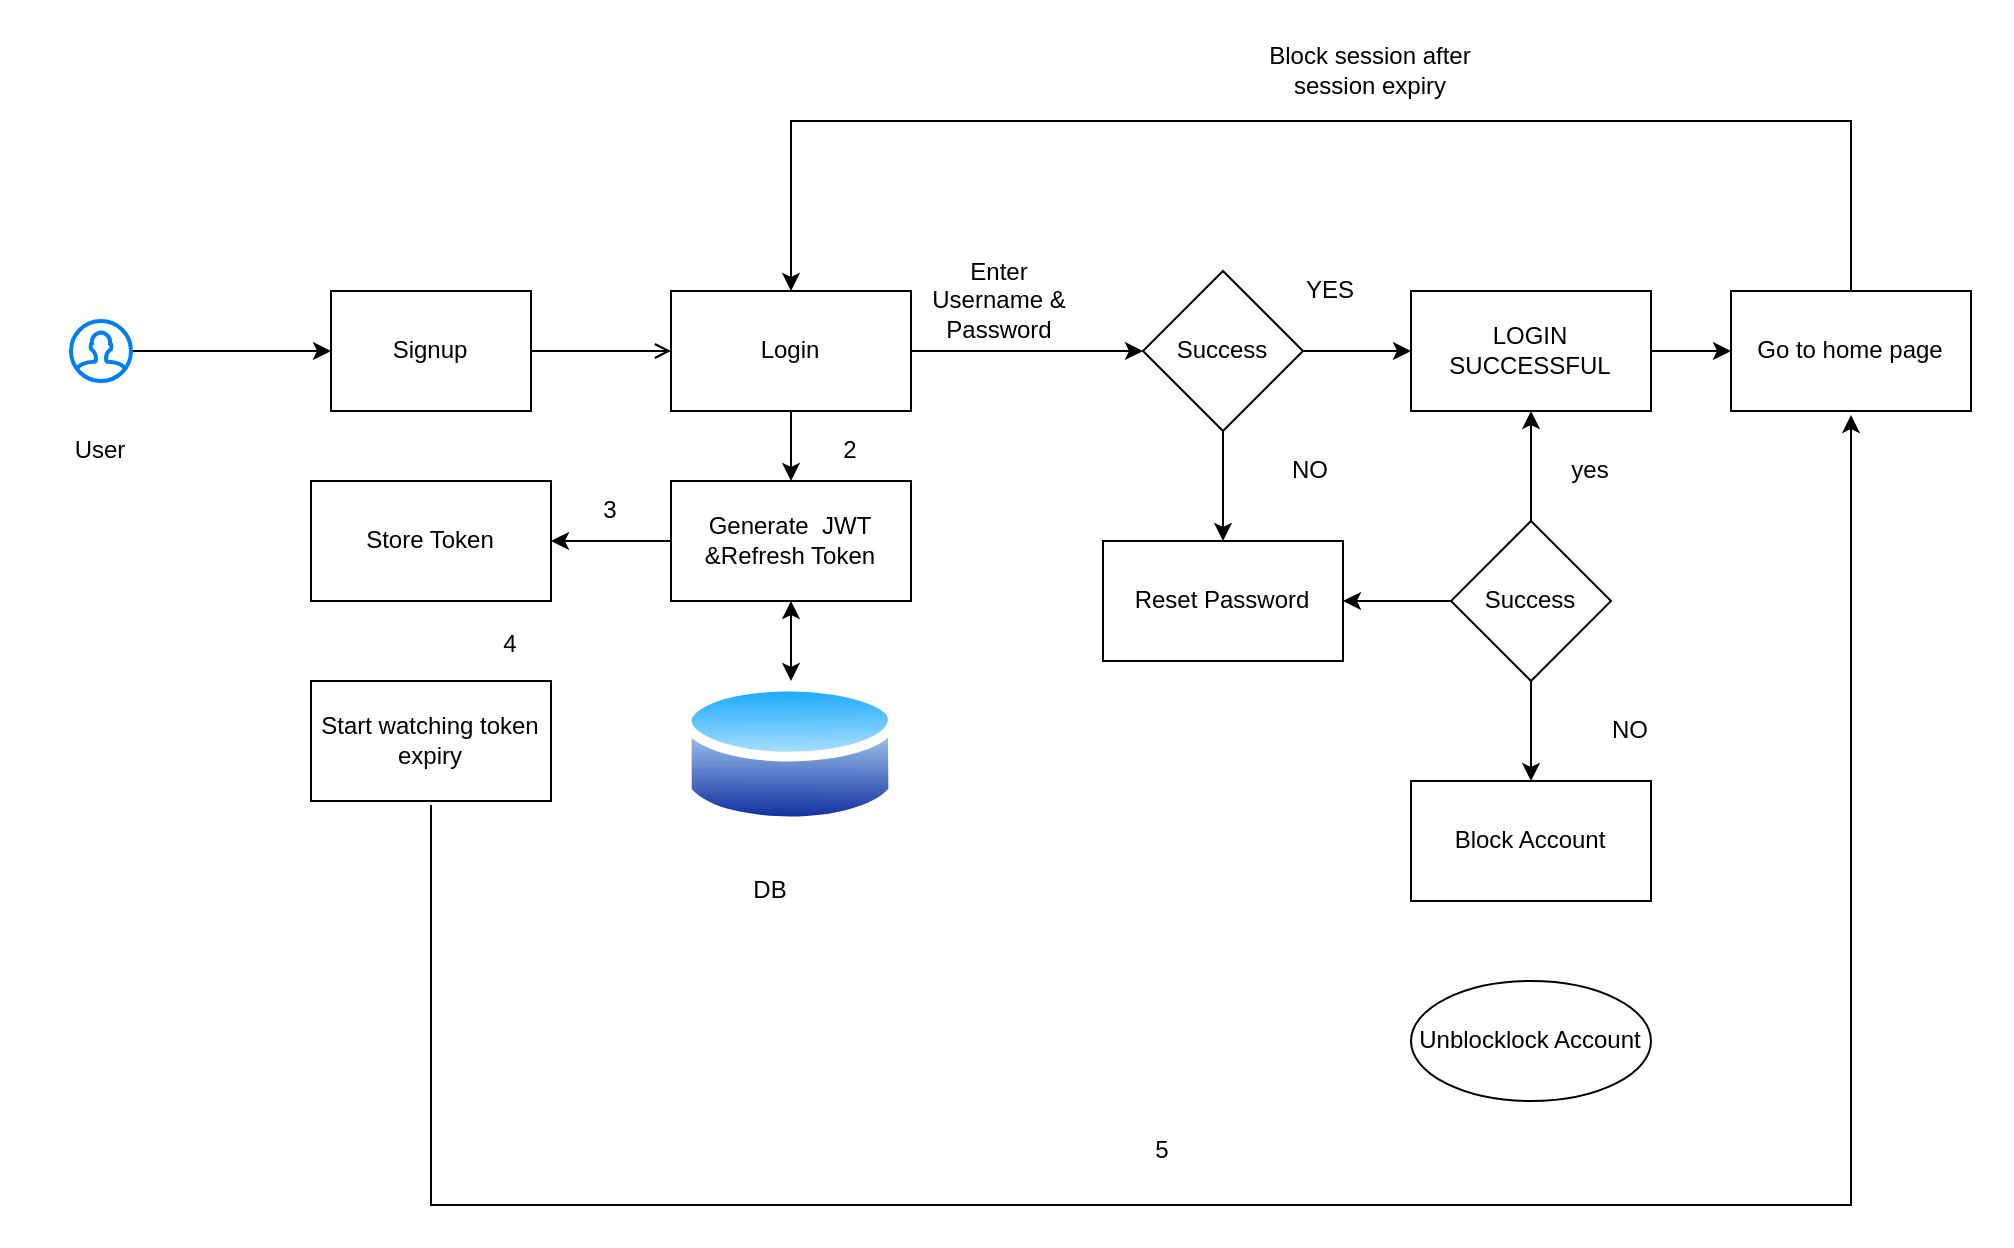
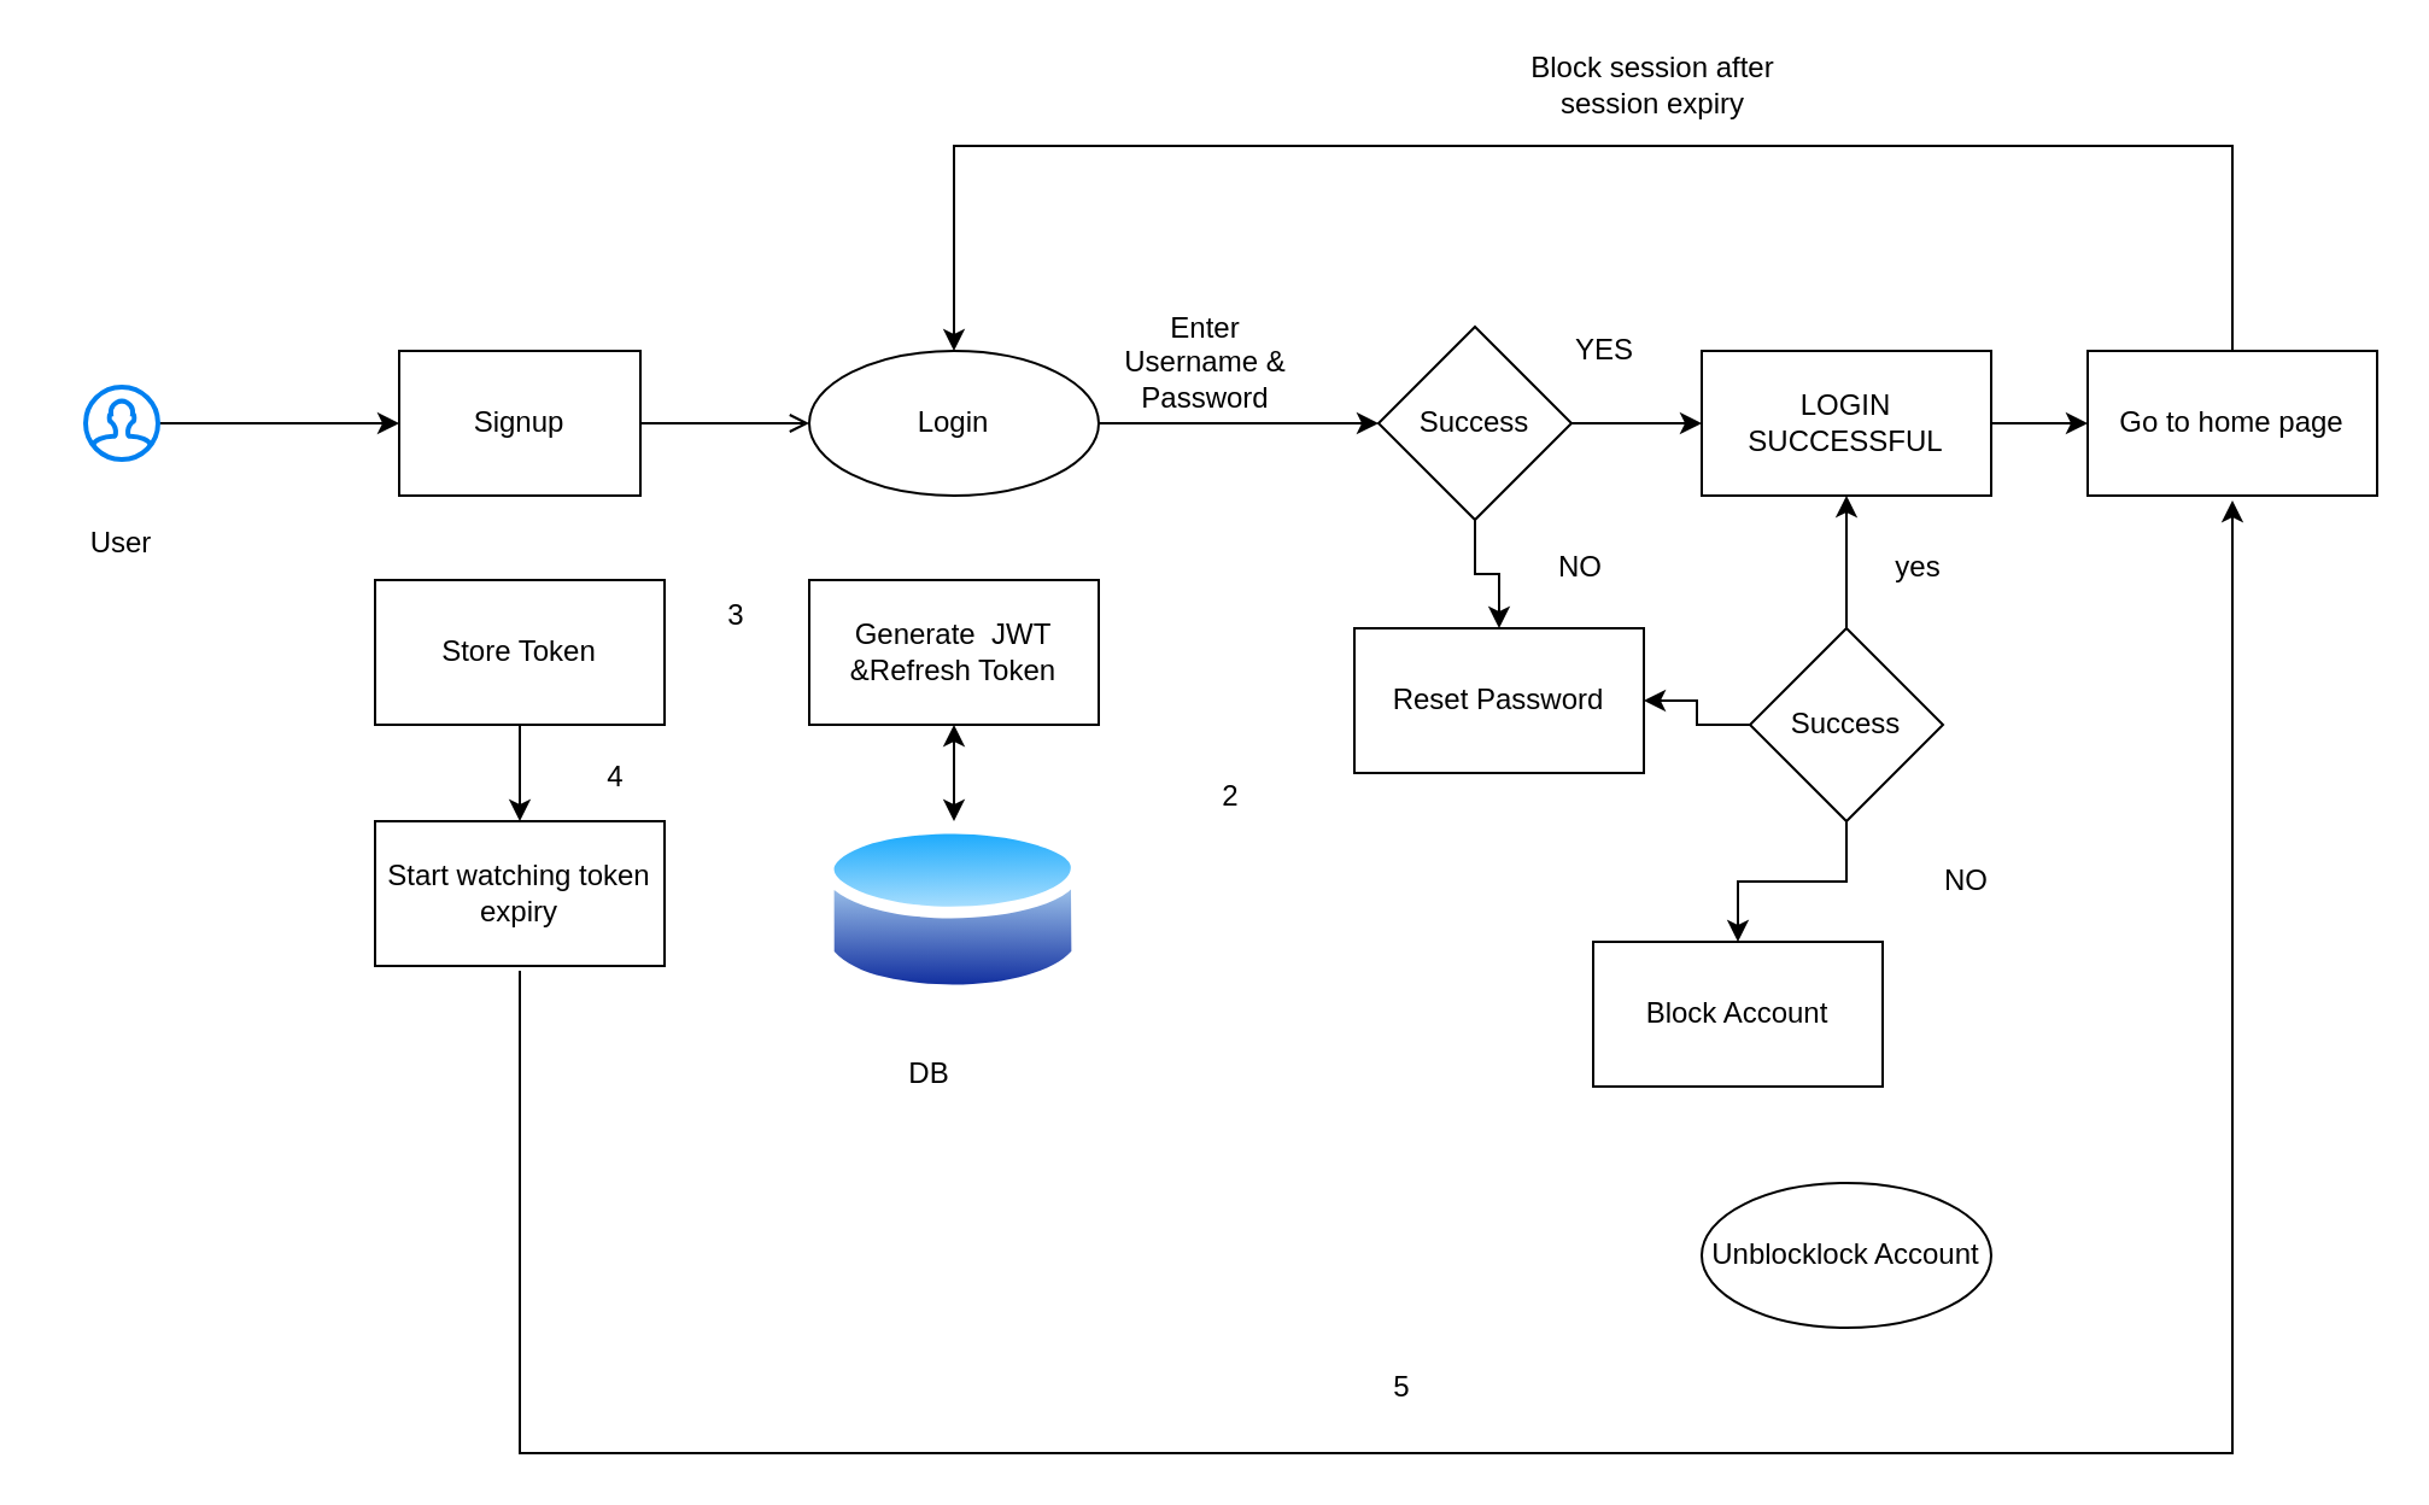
- <mxCell id="9" value="Login" style="rounded=0;whiteSpace=wrap;html=1;" vertex="1" parent="1"><mxGeometry x="335" y="145" width="120" height="60" as="geometry" /></mxCell>
+ <mxCell id="9" value="Login" style="ellipse;whiteSpace=wrap;html=1;" vertex="1" parent="1"><mxGeometry x="335" y="145" width="120" height="60" as="geometry" /></mxCell>
- <mxCell id="8" value="" style="edgeStyle=orthogonalEdgeStyle;rounded=0;orthogonalLoop=1;jettySize=auto;html=1;" edge="1" parent="1" source="9" target="32"><mxGeometry relative="1" as="geometry" /></mxCell>
- <mxCell id="35" value="2" style="text;html=1;strokeColor=none;fillColor=none;align=center;verticalAlign=middle;whiteSpace=wrap;rounded=0;" vertex="1" parent="1"><mxGeometry x="395" y="210" width="60" height="30" as="geometry" /></mxCell>
+ <mxCell id="35" value="2" style="text;html=1;strokeColor=none;fillColor=none;align=center;verticalAlign=middle;whiteSpace=wrap;rounded=0;" vertex="1" parent="1"><mxGeometry x="480" y="315" width="60" height="30" as="geometry" /></mxCell>
- <mxCell id="31" value="" style="edgeStyle=orthogonalEdgeStyle;rounded=0;orthogonalLoop=1;jettySize=auto;html=1;" edge="1" parent="1" source="32" target="37"><mxGeometry relative="1" as="geometry" /></mxCell>
- <mxCell id="17" value="Reset Password" style="rounded=0;whiteSpace=wrap;html=1;" vertex="1" parent="1"><mxGeometry x="551" y="270" width="120" height="60" as="geometry" /></mxCell>
+ <mxCell id="17" value="Reset Password" style="rounded=0;whiteSpace=wrap;html=1;" vertex="1" parent="1"><mxGeometry x="561" y="260" width="120" height="60" as="geometry" /></mxCell>
+ <mxCell id="36" value="" style="edgeStyle=orthogonalEdgeStyle;rounded=0;orthogonalLoop=1;jettySize=auto;html=1;" edge="1" parent="1" source="37" target="38"><mxGeometry relative="1" as="geometry" /></mxCell>
- <mxCell id="24" value="Block Account" style="rounded=0;whiteSpace=wrap;html=1;" vertex="1" parent="1"><mxGeometry x="705" y="390" width="120" height="60" as="geometry" /></mxCell>
+ <mxCell id="24" value="Block Account" style="rounded=0;whiteSpace=wrap;html=1;" vertex="1" parent="1"><mxGeometry x="660" y="390" width="120" height="60" as="geometry" /></mxCell>
